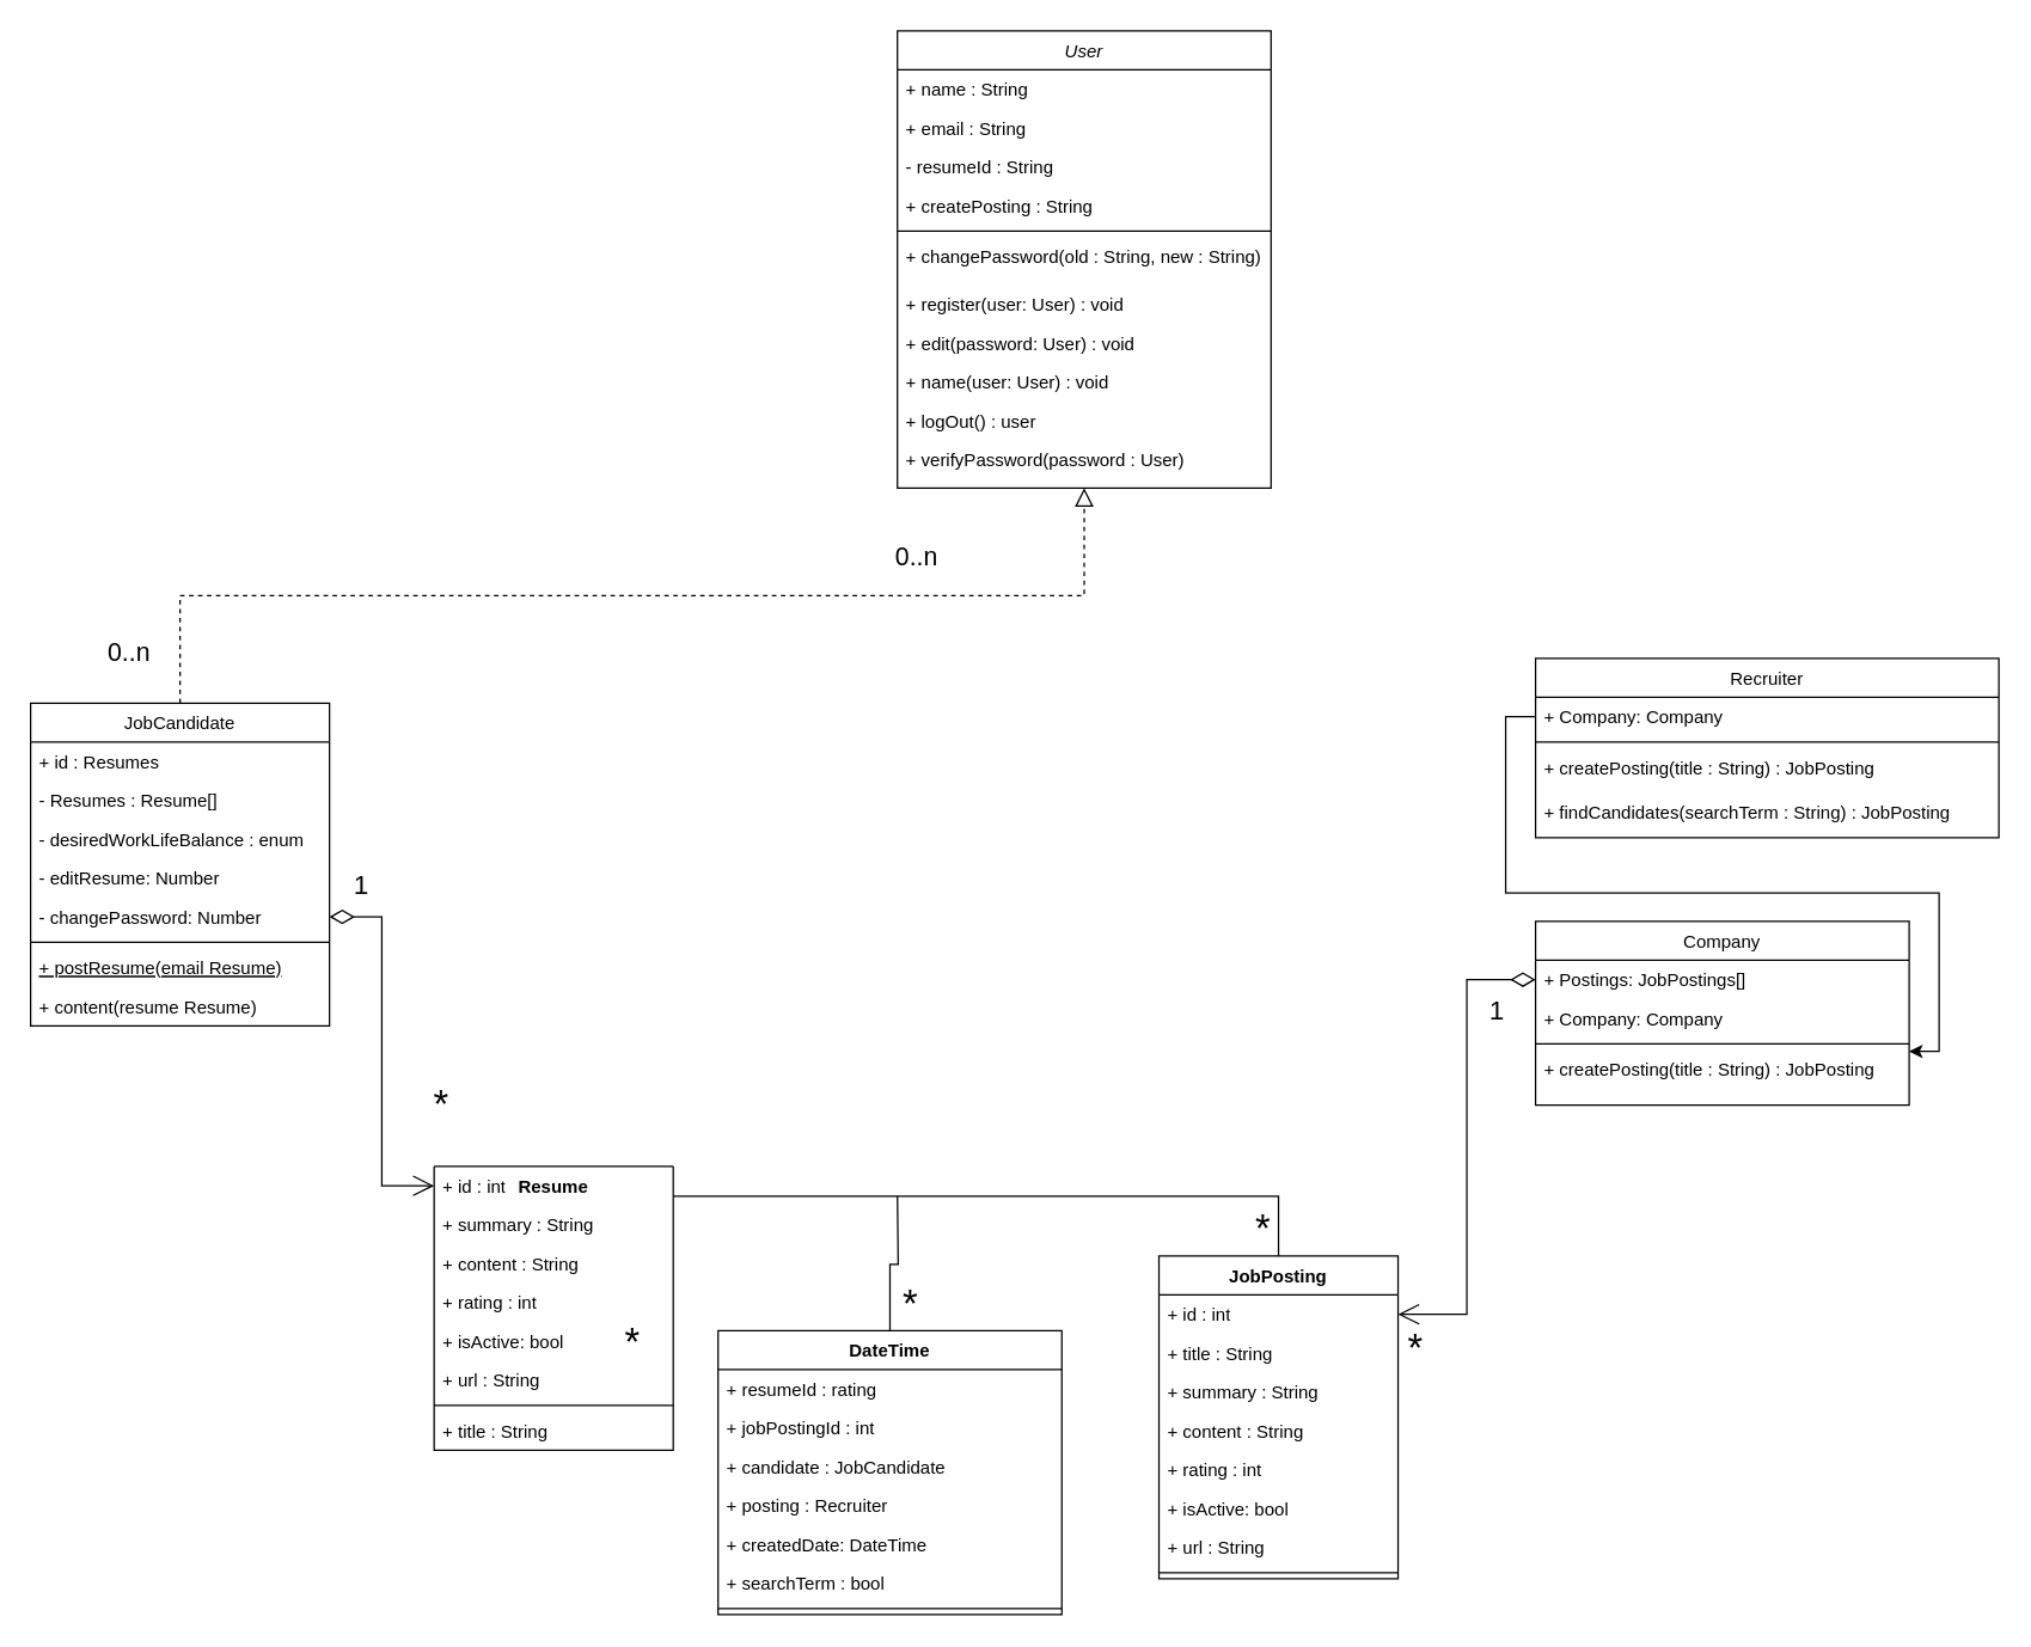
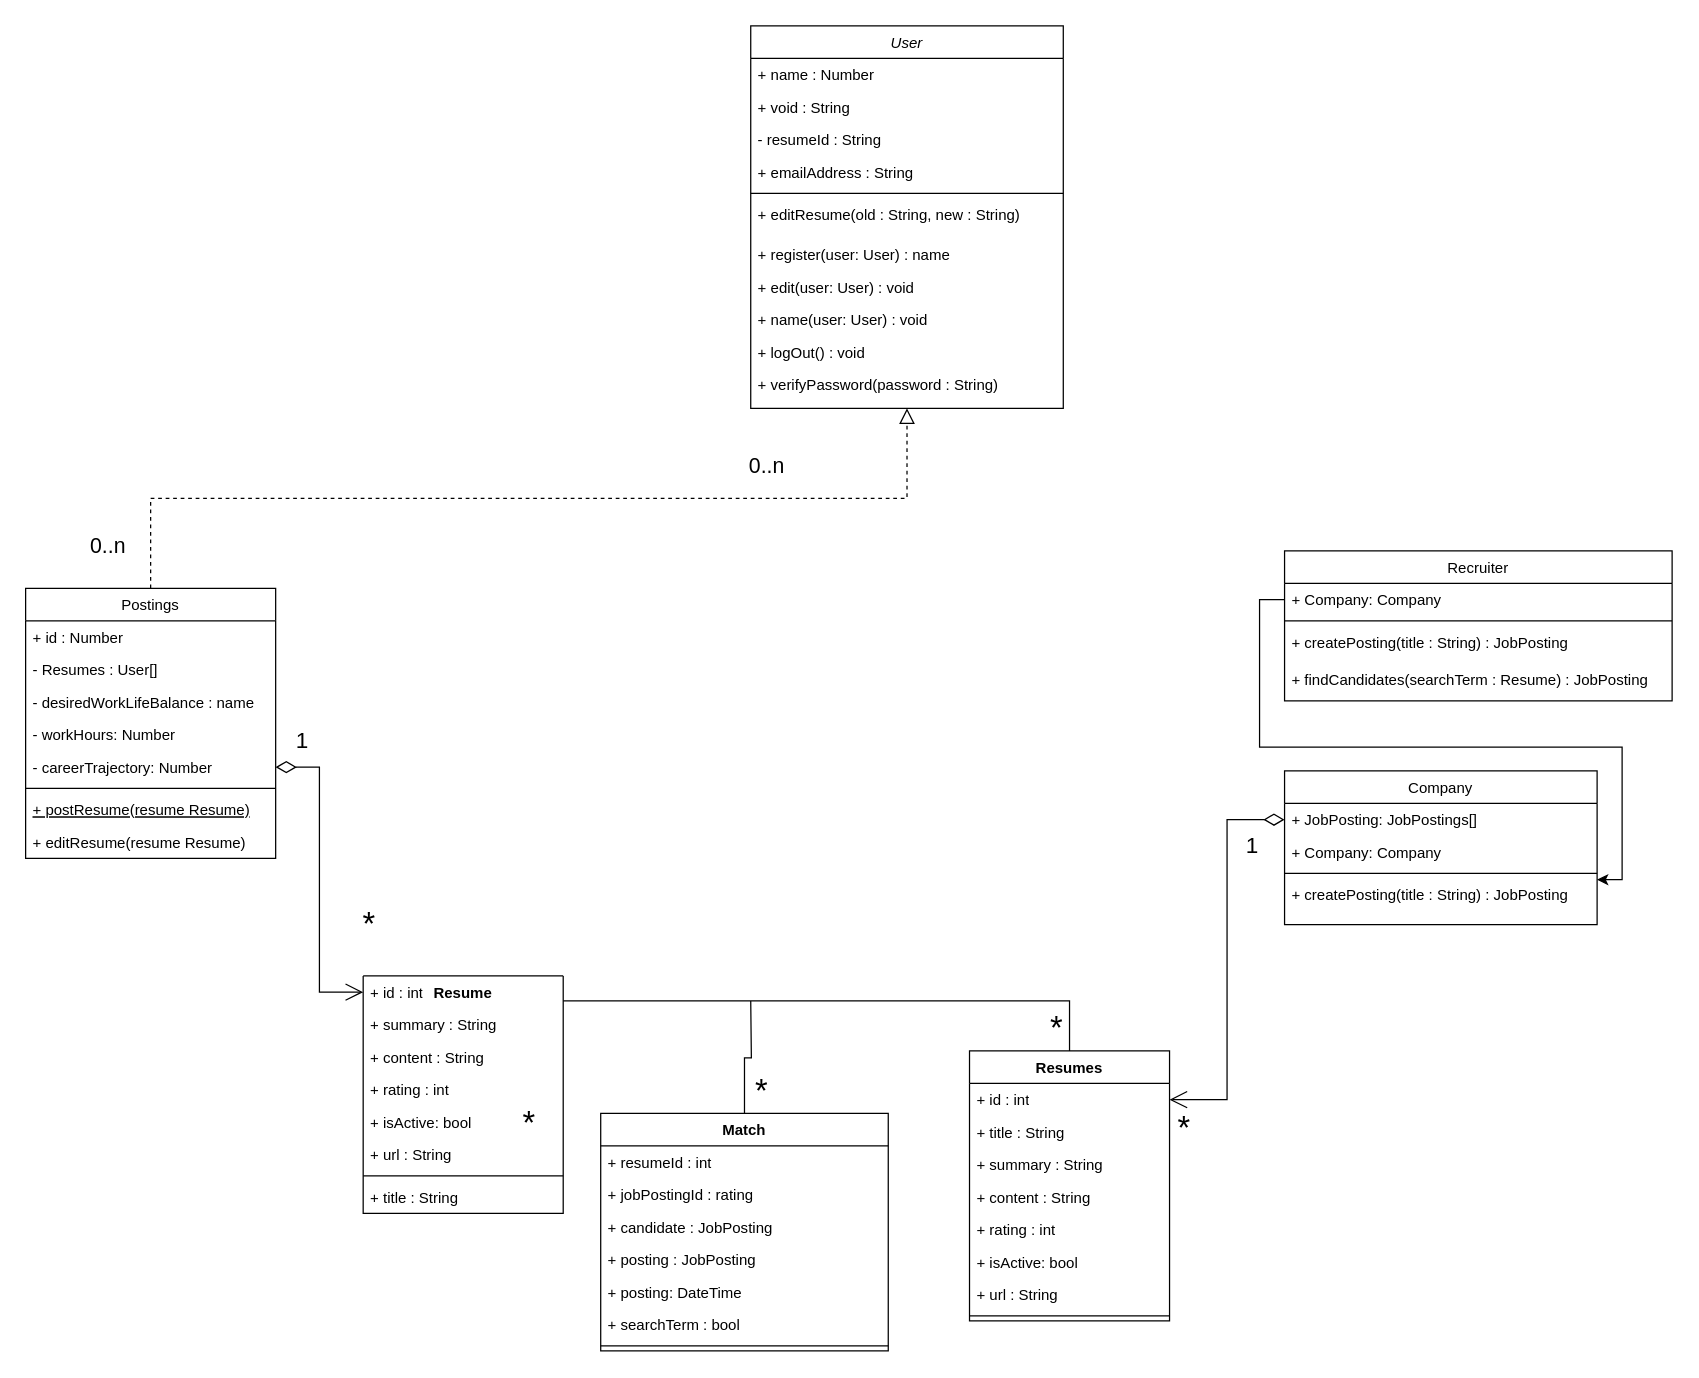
- <mxCell id="3" value="+ name : String" style="text;align=left;verticalAlign=top;spacingLeft=4;spacingRight=4;overflow=hidden;rotatable=0;points=[[0,0.5],[1,0.5]];portConstraint=eastwest;" parent="2" vertex="1"><mxGeometry y="26" width="250" height="26" as="geometry" /></mxCell>
+ <mxCell id="3" value="+ name : Number" style="text;align=left;verticalAlign=top;spacingLeft=4;spacingRight=4;overflow=hidden;rotatable=0;points=[[0,0.5],[1,0.5]];portConstraint=eastwest;" parent="2" vertex="1"><mxGeometry y="26" width="250" height="26" as="geometry" /></mxCell>
- <mxCell id="4" value="+ email : String" style="text;align=left;verticalAlign=top;spacingLeft=4;spacingRight=4;overflow=hidden;rotatable=0;points=[[0,0.5],[1,0.5]];portConstraint=eastwest;" parent="2" vertex="1"><mxGeometry y="52" width="250" height="26" as="geometry" /></mxCell>
+ <mxCell id="4" value="+ void : String" style="text;align=left;verticalAlign=top;spacingLeft=4;spacingRight=4;overflow=hidden;rotatable=0;points=[[0,0.5],[1,0.5]];portConstraint=eastwest;" parent="2" vertex="1"><mxGeometry y="52" width="250" height="26" as="geometry" /></mxCell>
- <mxCell id="6" value="+ createPosting : String" style="text;align=left;verticalAlign=top;spacingLeft=4;spacingRight=4;overflow=hidden;rotatable=0;points=[[0,0.5],[1,0.5]];portConstraint=eastwest;rounded=0;shadow=0;html=0;" parent="2" vertex="1"><mxGeometry y="104" width="250" height="26" as="geometry" /></mxCell>
+ <mxCell id="6" value="+ emailAddress : String" style="text;align=left;verticalAlign=top;spacingLeft=4;spacingRight=4;overflow=hidden;rotatable=0;points=[[0,0.5],[1,0.5]];portConstraint=eastwest;rounded=0;shadow=0;html=0;" parent="2" vertex="1"><mxGeometry y="104" width="250" height="26" as="geometry" /></mxCell>
- <mxCell id="8" value="+ changePassword(old : String, new : String)&#10;" style="text;align=left;verticalAlign=top;spacingLeft=4;spacingRight=4;overflow=hidden;rotatable=0;points=[[0,0.5],[1,0.5]];portConstraint=eastwest;" parent="2" vertex="1"><mxGeometry y="138" width="250" height="32" as="geometry" /></mxCell>
+ <mxCell id="8" value="+ editResume(old : String, new : String)&#10;" style="text;align=left;verticalAlign=top;spacingLeft=4;spacingRight=4;overflow=hidden;rotatable=0;points=[[0,0.5],[1,0.5]];portConstraint=eastwest;" parent="2" vertex="1"><mxGeometry y="138" width="250" height="32" as="geometry" /></mxCell>
- <mxCell id="9" value="+ register(user: User) : void" style="text;align=left;verticalAlign=top;spacingLeft=4;spacingRight=4;overflow=hidden;rotatable=0;points=[[0,0.5],[1,0.5]];portConstraint=eastwest;" parent="2" vertex="1"><mxGeometry y="170" width="250" height="26" as="geometry" /></mxCell>
+ <mxCell id="9" value="+ register(user: User) : name" style="text;align=left;verticalAlign=top;spacingLeft=4;spacingRight=4;overflow=hidden;rotatable=0;points=[[0,0.5],[1,0.5]];portConstraint=eastwest;" parent="2" vertex="1"><mxGeometry y="170" width="250" height="26" as="geometry" /></mxCell>
- <mxCell id="10" value="+ edit(password: User) : void" style="text;align=left;verticalAlign=top;spacingLeft=4;spacingRight=4;overflow=hidden;rotatable=0;points=[[0,0.5],[1,0.5]];portConstraint=eastwest;" parent="2" vertex="1"><mxGeometry y="196" width="250" height="26" as="geometry" /></mxCell>
+ <mxCell id="10" value="+ edit(user: User) : void" style="text;align=left;verticalAlign=top;spacingLeft=4;spacingRight=4;overflow=hidden;rotatable=0;points=[[0,0.5],[1,0.5]];portConstraint=eastwest;" parent="2" vertex="1"><mxGeometry y="196" width="250" height="26" as="geometry" /></mxCell>
- <mxCell id="12" value="+ logOut() : user" style="text;align=left;verticalAlign=top;spacingLeft=4;spacingRight=4;overflow=hidden;rotatable=0;points=[[0,0.5],[1,0.5]];portConstraint=eastwest;" parent="2" vertex="1"><mxGeometry y="248" width="250" height="26" as="geometry" /></mxCell>
+ <mxCell id="12" value="+ logOut() : void" style="text;align=left;verticalAlign=top;spacingLeft=4;spacingRight=4;overflow=hidden;rotatable=0;points=[[0,0.5],[1,0.5]];portConstraint=eastwest;" parent="2" vertex="1"><mxGeometry y="248" width="250" height="26" as="geometry" /></mxCell>
- <mxCell id="13" value="+ verifyPassword(password : User)" style="text;align=left;verticalAlign=top;spacingLeft=4;spacingRight=4;overflow=hidden;rotatable=0;points=[[0,0.5],[1,0.5]];portConstraint=eastwest;" parent="2" vertex="1"><mxGeometry y="274" width="250" height="32" as="geometry" /></mxCell>
+ <mxCell id="13" value="+ verifyPassword(password : String)" style="text;align=left;verticalAlign=top;spacingLeft=4;spacingRight=4;overflow=hidden;rotatable=0;points=[[0,0.5],[1,0.5]];portConstraint=eastwest;" parent="2" vertex="1"><mxGeometry y="274" width="250" height="32" as="geometry" /></mxCell>
- <mxCell id="14" value="JobCandidate" style="swimlane;fontStyle=0;align=center;verticalAlign=top;childLayout=stackLayout;horizontal=1;startSize=26;horizontalStack=0;resizeParent=1;resizeLast=0;collapsible=1;marginBottom=0;rounded=0;shadow=0;strokeWidth=1;" parent="1" vertex="1"><mxGeometry x="20" y="470" width="200" height="216" as="geometry"><mxRectangle x="130" y="380" width="160" height="26" as="alternateBounds" /></mxGeometry></mxCell>
+ <mxCell id="14" value="Postings" style="swimlane;fontStyle=0;align=center;verticalAlign=top;childLayout=stackLayout;horizontal=1;startSize=26;horizontalStack=0;resizeParent=1;resizeLast=0;collapsible=1;marginBottom=0;rounded=0;shadow=0;strokeWidth=1;" parent="1" vertex="1"><mxGeometry x="20" y="470" width="200" height="216" as="geometry"><mxRectangle x="130" y="380" width="160" height="26" as="alternateBounds" /></mxGeometry></mxCell>
- <mxCell id="15" value="+ id : Resumes" style="text;align=left;verticalAlign=top;spacingLeft=4;spacingRight=4;overflow=hidden;rotatable=0;points=[[0,0.5],[1,0.5]];portConstraint=eastwest;" parent="14" vertex="1"><mxGeometry y="26" width="200" height="26" as="geometry" /></mxCell>
+ <mxCell id="15" value="+ id : Number" style="text;align=left;verticalAlign=top;spacingLeft=4;spacingRight=4;overflow=hidden;rotatable=0;points=[[0,0.5],[1,0.5]];portConstraint=eastwest;" parent="14" vertex="1"><mxGeometry y="26" width="200" height="26" as="geometry" /></mxCell>
- <mxCell id="16" value="- Resumes : Resume[]" style="text;align=left;verticalAlign=top;spacingLeft=4;spacingRight=4;overflow=hidden;rotatable=0;points=[[0,0.5],[1,0.5]];portConstraint=eastwest;rounded=0;shadow=0;html=0;" vertex="1" parent="14"><mxGeometry y="52" width="200" height="26" as="geometry" /></mxCell>
+ <mxCell id="16" value="- Resumes : User[]" style="text;align=left;verticalAlign=top;spacingLeft=4;spacingRight=4;overflow=hidden;rotatable=0;points=[[0,0.5],[1,0.5]];portConstraint=eastwest;rounded=0;shadow=0;html=0;" vertex="1" parent="14"><mxGeometry y="52" width="200" height="26" as="geometry" /></mxCell>
- <mxCell id="28" value="+ findCandidates(searchTerm : String) : JobPosting" style="text;align=left;verticalAlign=top;spacingLeft=4;spacingRight=4;overflow=hidden;rotatable=0;points=[[0,0.5],[1,0.5]];portConstraint=eastwest;" vertex="1" parent="24"><mxGeometry y="90" width="310" height="30" as="geometry" /></mxCell>
+ <mxCell id="28" value="+ findCandidates(searchTerm : Resume) : JobPosting" style="text;align=left;verticalAlign=top;spacingLeft=4;spacingRight=4;overflow=hidden;rotatable=0;points=[[0,0.5],[1,0.5]];portConstraint=eastwest;" vertex="1" parent="24"><mxGeometry y="90" width="310" height="30" as="geometry" /></mxCell>
- <mxCell id="17" value="- desiredWorkLifeBalance : enum" style="text;align=left;verticalAlign=top;spacingLeft=4;spacingRight=4;overflow=hidden;rotatable=0;points=[[0,0.5],[1,0.5]];portConstraint=eastwest;rounded=0;shadow=0;html=0;" vertex="1" parent="14"><mxGeometry y="78" width="200" height="26" as="geometry" /></mxCell>
+ <mxCell id="17" value="- desiredWorkLifeBalance : name" style="text;align=left;verticalAlign=top;spacingLeft=4;spacingRight=4;overflow=hidden;rotatable=0;points=[[0,0.5],[1,0.5]];portConstraint=eastwest;rounded=0;shadow=0;html=0;" vertex="1" parent="14"><mxGeometry y="78" width="200" height="26" as="geometry" /></mxCell>
- <mxCell id="18" value="- editResume: Number" style="text;align=left;verticalAlign=top;spacingLeft=4;spacingRight=4;overflow=hidden;rotatable=0;points=[[0,0.5],[1,0.5]];portConstraint=eastwest;rounded=0;shadow=0;html=0;" vertex="1" parent="14"><mxGeometry y="104" width="200" height="26" as="geometry" /></mxCell>
+ <mxCell id="18" value="- workHours: Number" style="text;align=left;verticalAlign=top;spacingLeft=4;spacingRight=4;overflow=hidden;rotatable=0;points=[[0,0.5],[1,0.5]];portConstraint=eastwest;rounded=0;shadow=0;html=0;" vertex="1" parent="14"><mxGeometry y="104" width="200" height="26" as="geometry" /></mxCell>
- <mxCell id="19" value="- changePassword: Number" style="text;align=left;verticalAlign=top;spacingLeft=4;spacingRight=4;overflow=hidden;rotatable=0;points=[[0,0.5],[1,0.5]];portConstraint=eastwest;rounded=0;shadow=0;html=0;" parent="14" vertex="1"><mxGeometry y="130" width="200" height="26" as="geometry" /></mxCell>
+ <mxCell id="19" value="- careerTrajectory: Number" style="text;align=left;verticalAlign=top;spacingLeft=4;spacingRight=4;overflow=hidden;rotatable=0;points=[[0,0.5],[1,0.5]];portConstraint=eastwest;rounded=0;shadow=0;html=0;" parent="14" vertex="1"><mxGeometry y="130" width="200" height="26" as="geometry" /></mxCell>
- <mxCell id="21" value="+ postResume(email Resume)" style="text;align=left;verticalAlign=top;spacingLeft=4;spacingRight=4;overflow=hidden;rotatable=0;points=[[0,0.5],[1,0.5]];portConstraint=eastwest;fontStyle=4" parent="14" vertex="1"><mxGeometry y="164" width="200" height="26" as="geometry" /></mxCell>
+ <mxCell id="21" value="+ postResume(resume Resume)" style="text;align=left;verticalAlign=top;spacingLeft=4;spacingRight=4;overflow=hidden;rotatable=0;points=[[0,0.5],[1,0.5]];portConstraint=eastwest;fontStyle=4" parent="14" vertex="1"><mxGeometry y="164" width="200" height="26" as="geometry" /></mxCell>
- <mxCell id="48" value="+ Postings: JobPostings[]" style="text;align=left;verticalAlign=top;spacingLeft=4;spacingRight=4;overflow=hidden;rotatable=0;points=[[0,0.5],[1,0.5]];portConstraint=eastwest;" vertex="1" parent="47"><mxGeometry y="26" width="250" height="26" as="geometry" /></mxCell>
+ <mxCell id="48" value="+ JobPosting: JobPostings[]" style="text;align=left;verticalAlign=top;spacingLeft=4;spacingRight=4;overflow=hidden;rotatable=0;points=[[0,0.5],[1,0.5]];portConstraint=eastwest;" vertex="1" parent="47"><mxGeometry y="26" width="250" height="26" as="geometry" /></mxCell>
- <mxCell id="22" value="+ content(resume Resume)" style="text;align=left;verticalAlign=top;spacingLeft=4;spacingRight=4;overflow=hidden;rotatable=0;points=[[0,0.5],[1,0.5]];portConstraint=eastwest;" parent="14" vertex="1"><mxGeometry y="190" width="200" height="26" as="geometry" /></mxCell>
+ <mxCell id="22" value="+ editResume(resume Resume)" style="text;align=left;verticalAlign=top;spacingLeft=4;spacingRight=4;overflow=hidden;rotatable=0;points=[[0,0.5],[1,0.5]];portConstraint=eastwest;" parent="14" vertex="1"><mxGeometry y="190" width="200" height="26" as="geometry" /></mxCell>
- <mxCell id="38" value="JobPosting" style="swimlane;fontStyle=1;align=center;verticalAlign=top;childLayout=stackLayout;horizontal=1;startSize=26;horizontalStack=0;resizeParent=1;resizeParentMax=0;resizeLast=0;collapsible=1;marginBottom=0;whiteSpace=wrap;html=1;" parent="1" vertex="1"><mxGeometry x="775" y="840" width="160" height="216" as="geometry" /></mxCell>
+ <mxCell id="38" value="Resumes" style="swimlane;fontStyle=1;align=center;verticalAlign=top;childLayout=stackLayout;horizontal=1;startSize=26;horizontalStack=0;resizeParent=1;resizeParentMax=0;resizeLast=0;collapsible=1;marginBottom=0;whiteSpace=wrap;html=1;" parent="1" vertex="1"><mxGeometry x="775" y="840" width="160" height="216" as="geometry" /></mxCell>
- <mxCell id="60" value="DateTime" style="swimlane;fontStyle=1;align=center;verticalAlign=top;childLayout=stackLayout;horizontal=1;startSize=26;horizontalStack=0;resizeParent=1;resizeParentMax=0;resizeLast=0;collapsible=1;marginBottom=0;whiteSpace=wrap;html=1;" vertex="1" parent="1"><mxGeometry x="480" y="890" width="230" height="190" as="geometry" /></mxCell>
+ <mxCell id="60" value="Match" style="swimlane;fontStyle=1;align=center;verticalAlign=top;childLayout=stackLayout;horizontal=1;startSize=26;horizontalStack=0;resizeParent=1;resizeParentMax=0;resizeLast=0;collapsible=1;marginBottom=0;whiteSpace=wrap;html=1;" vertex="1" parent="1"><mxGeometry x="480" y="890" width="230" height="190" as="geometry" /></mxCell>
- <mxCell id="61" value="+ resumeId : rating" style="text;strokeColor=none;fillColor=none;align=left;verticalAlign=top;spacingLeft=4;spacingRight=4;overflow=hidden;rotatable=0;points=[[0,0.5],[1,0.5]];portConstraint=eastwest;whiteSpace=wrap;html=1;" vertex="1" parent="60"><mxGeometry y="26" width="230" height="26" as="geometry" /></mxCell>
+ <mxCell id="61" value="+ resumeId : int" style="text;strokeColor=none;fillColor=none;align=left;verticalAlign=top;spacingLeft=4;spacingRight=4;overflow=hidden;rotatable=0;points=[[0,0.5],[1,0.5]];portConstraint=eastwest;whiteSpace=wrap;html=1;" vertex="1" parent="60"><mxGeometry y="26" width="230" height="26" as="geometry" /></mxCell>
- <mxCell id="62" value="+ jobPostingId : int" style="text;strokeColor=none;fillColor=none;align=left;verticalAlign=top;spacingLeft=4;spacingRight=4;overflow=hidden;rotatable=0;points=[[0,0.5],[1,0.5]];portConstraint=eastwest;whiteSpace=wrap;html=1;" vertex="1" parent="60"><mxGeometry y="52" width="230" height="26" as="geometry" /></mxCell>
+ <mxCell id="62" value="+ jobPostingId : rating" style="text;strokeColor=none;fillColor=none;align=left;verticalAlign=top;spacingLeft=4;spacingRight=4;overflow=hidden;rotatable=0;points=[[0,0.5],[1,0.5]];portConstraint=eastwest;whiteSpace=wrap;html=1;" vertex="1" parent="60"><mxGeometry y="52" width="230" height="26" as="geometry" /></mxCell>
- <mxCell id="63" value="&lt;div&gt;+ candidate : JobCandidate&lt;/div&gt;&lt;div&gt;&lt;br&gt;&lt;/div&gt;" style="text;strokeColor=none;fillColor=none;align=left;verticalAlign=top;spacingLeft=4;spacingRight=4;overflow=hidden;rotatable=0;points=[[0,0.5],[1,0.5]];portConstraint=eastwest;whiteSpace=wrap;html=1;" vertex="1" parent="60"><mxGeometry y="78" width="230" height="26" as="geometry" /></mxCell>
+ <mxCell id="63" value="&lt;div&gt;+ candidate : JobPosting&lt;/div&gt;&lt;div&gt;&lt;br&gt;&lt;/div&gt;" style="text;strokeColor=none;fillColor=none;align=left;verticalAlign=top;spacingLeft=4;spacingRight=4;overflow=hidden;rotatable=0;points=[[0,0.5],[1,0.5]];portConstraint=eastwest;whiteSpace=wrap;html=1;" vertex="1" parent="60"><mxGeometry y="78" width="230" height="26" as="geometry" /></mxCell>
- <mxCell id="64" value="+ posting : Recruiter" style="text;strokeColor=none;fillColor=none;align=left;verticalAlign=top;spacingLeft=4;spacingRight=4;overflow=hidden;rotatable=0;points=[[0,0.5],[1,0.5]];portConstraint=eastwest;whiteSpace=wrap;html=1;" vertex="1" parent="60"><mxGeometry y="104" width="230" height="26" as="geometry" /></mxCell>
+ <mxCell id="64" value="+ posting : JobPosting" style="text;strokeColor=none;fillColor=none;align=left;verticalAlign=top;spacingLeft=4;spacingRight=4;overflow=hidden;rotatable=0;points=[[0,0.5],[1,0.5]];portConstraint=eastwest;whiteSpace=wrap;html=1;" vertex="1" parent="60"><mxGeometry y="104" width="230" height="26" as="geometry" /></mxCell>
- <mxCell id="65" value="+ createdDate: DateTime" style="text;strokeColor=none;fillColor=none;align=left;verticalAlign=top;spacingLeft=4;spacingRight=4;overflow=hidden;rotatable=0;points=[[0,0.5],[1,0.5]];portConstraint=eastwest;whiteSpace=wrap;html=1;" vertex="1" parent="60"><mxGeometry y="130" width="230" height="26" as="geometry" /></mxCell>
+ <mxCell id="65" value="+ posting: DateTime" style="text;strokeColor=none;fillColor=none;align=left;verticalAlign=top;spacingLeft=4;spacingRight=4;overflow=hidden;rotatable=0;points=[[0,0.5],[1,0.5]];portConstraint=eastwest;whiteSpace=wrap;html=1;" vertex="1" parent="60"><mxGeometry y="130" width="230" height="26" as="geometry" /></mxCell>
